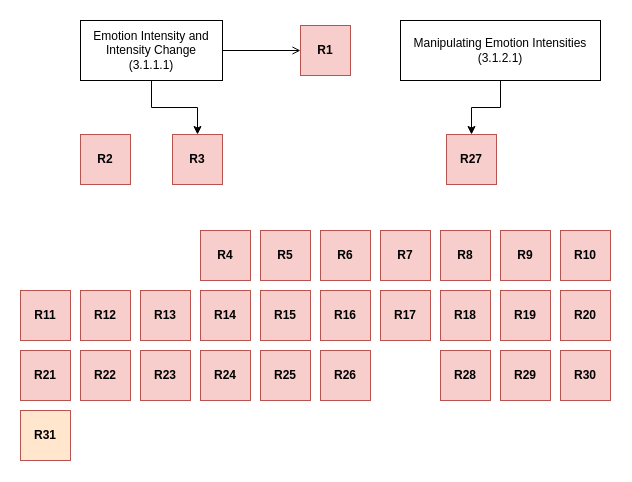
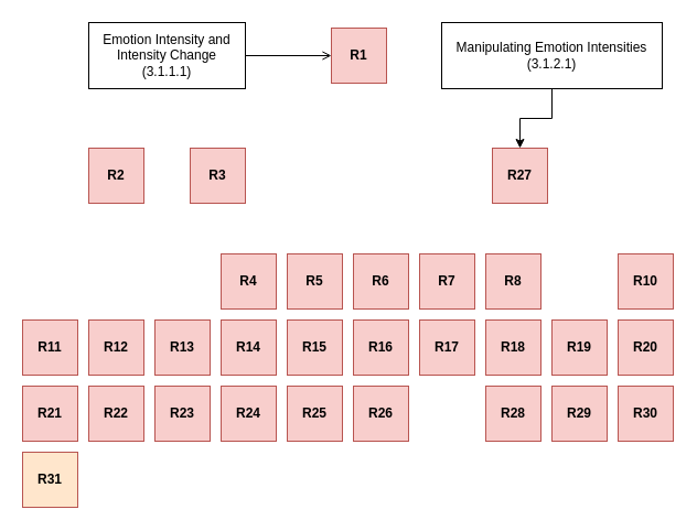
- <mxCell id="34" style="edgeStyle=orthogonalEdgeStyle;rounded=0;orthogonalLoop=1;jettySize=auto;html=1;exitX=0.5;exitY=1;exitDx=0;exitDy=0;entryX=0.5;entryY=0;entryDx=0;entryDy=0;" edge="1" parent="1" source="35" target="3"><mxGeometry relative="1" as="geometry" /></mxCell>
- <mxCell id="10" value="R9" style="rounded=0;whiteSpace=wrap;html=1;fontStyle=1;fillColor=#f8cecc;strokeColor=#b85450;" parent="1" vertex="1"><mxGeometry x="500" y="230" width="50" height="50" as="geometry" /></mxCell>
